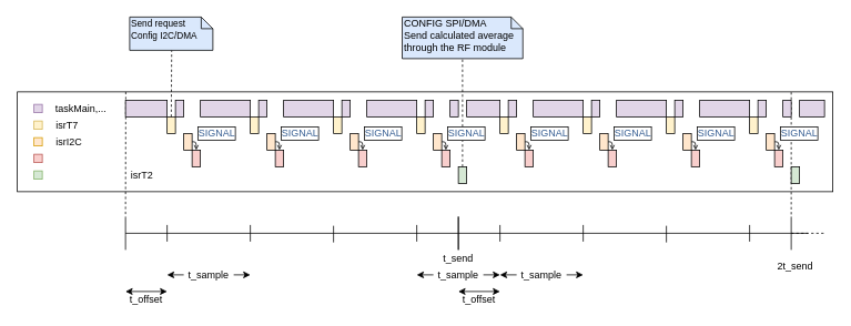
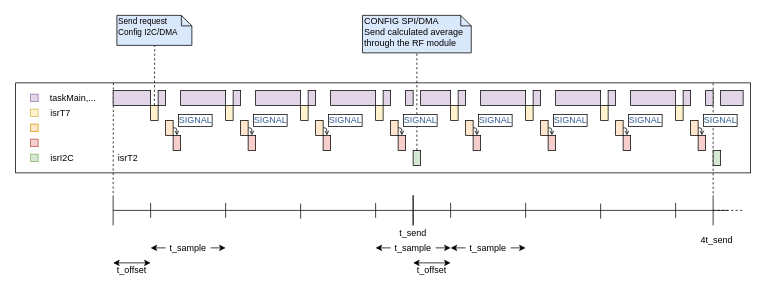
- <mxCell id="99" value="isrI2C" style="text;html=1;strokeColor=none;fillColor=none;align=center;verticalAlign=middle;whiteSpace=wrap;rounded=0;" vertex="1" parent="1"><mxGeometry x="65" y="160" width="35" height="20" as="geometry" /></mxCell>
+ <mxCell id="99" value="isrI2C" style="text;html=1;strokeColor=none;fillColor=none;align=center;verticalAlign=middle;whiteSpace=wrap;rounded=0;" vertex="1" parent="1"><mxGeometry x="65" y="200" width="35" height="20" as="geometry" /></mxCell>
- <mxCell id="79" value="2t_send" style="text;html=1;strokeColor=none;fillColor=none;align=center;verticalAlign=middle;whiteSpace=wrap;rounded=0;" parent="1" vertex="1"><mxGeometry x="935" y="310" width="40" height="20" as="geometry" /></mxCell>
+ <mxCell id="79" value="4t_send" style="text;html=1;strokeColor=none;fillColor=none;align=center;verticalAlign=middle;whiteSpace=wrap;rounded=0;" parent="1" vertex="1"><mxGeometry x="935" y="310" width="40" height="20" as="geometry" /></mxCell>
